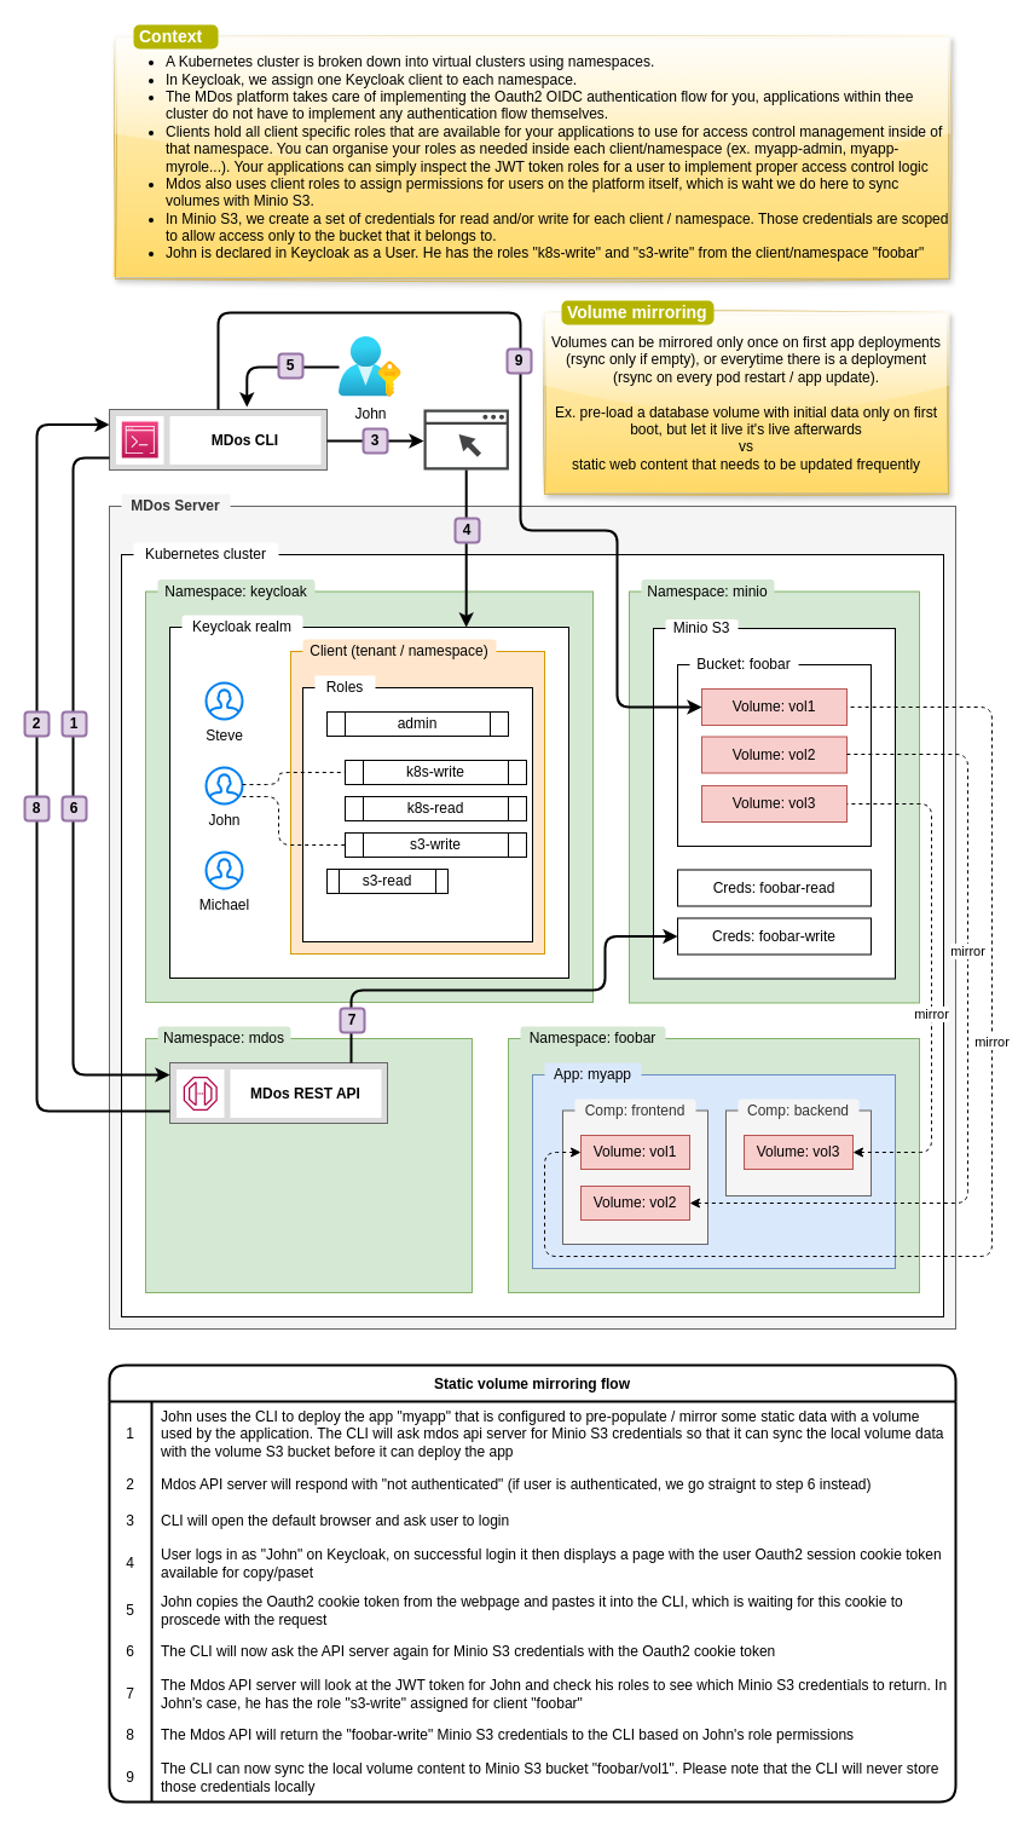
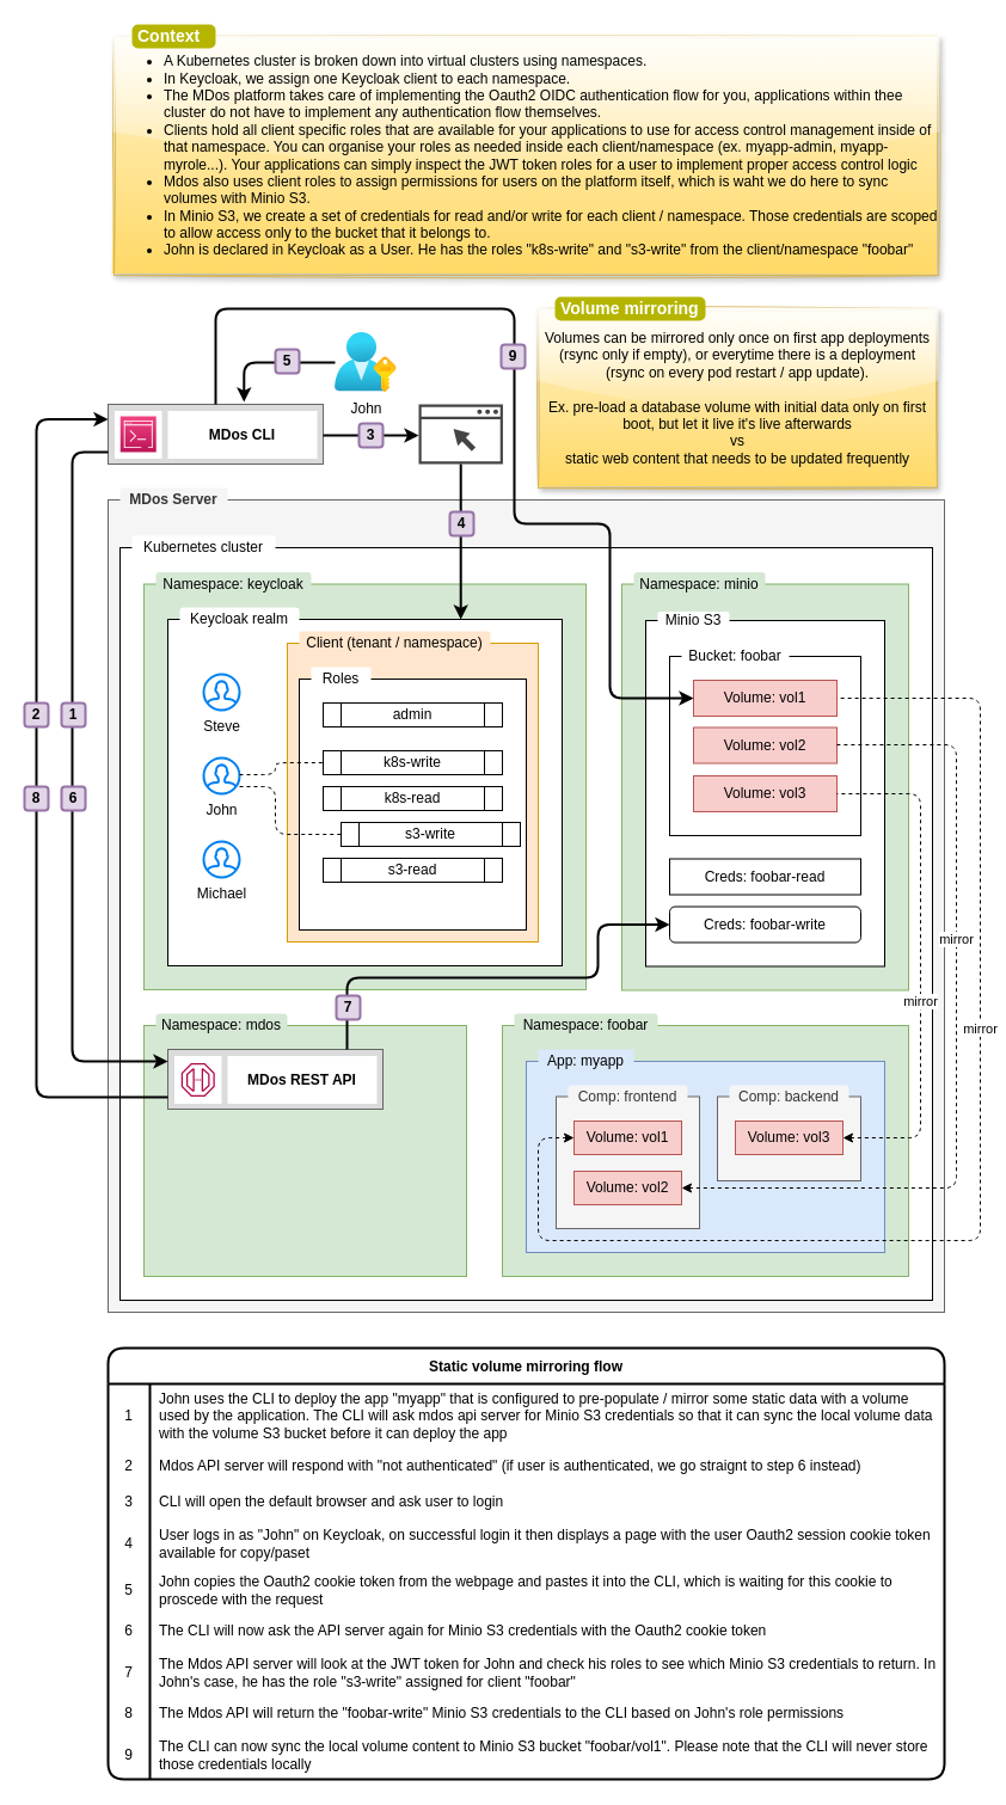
- <mxCell id="56" value="k8s-write" style="shape=process;whiteSpace=wrap;html=1;backgroundOutline=1;fillColor=default;" vertex="1" parent="1"><mxGeometry x="285" y="628" width="150" height="20" as="geometry" /></mxCell>
+ <mxCell id="56" value="k8s-write" style="shape=process;whiteSpace=wrap;html=1;backgroundOutline=1;fillColor=default;" vertex="1" parent="1"><mxGeometry x="270" y="628" width="150" height="20" as="geometry" /></mxCell>
- <mxCell id="54" value="k8s-read" style="shape=process;whiteSpace=wrap;html=1;backgroundOutline=1;fillColor=default;" parent="1" vertex="1"><mxGeometry x="285" y="658" width="150" height="20" as="geometry" /></mxCell>
+ <mxCell id="54" value="k8s-read" style="shape=process;whiteSpace=wrap;html=1;backgroundOutline=1;fillColor=default;" parent="1" vertex="1"><mxGeometry x="270" y="658" width="150" height="20" as="geometry" /></mxCell>
- <mxCell id="57" value="s3-read" style="shape=process;whiteSpace=wrap;html=1;backgroundOutline=1;fillColor=default;" vertex="1" parent="1"><mxGeometry x="270" y="718" width="100" height="20" as="geometry" /></mxCell>
+ <mxCell id="57" value="s3-read" style="shape=process;whiteSpace=wrap;html=1;backgroundOutline=1;fillColor=default;" vertex="1" parent="1"><mxGeometry x="270" y="718" width="150" height="20" as="geometry" /></mxCell>
- <mxCell id="41" value="&lt;font color=&quot;#000000&quot;&gt;Creds: foobar-write&lt;/font&gt;" style="rounded=0;whiteSpace=wrap;html=1;shadow=0;glass=0;sketch=0;fontColor=#FFFFFF;fillColor=default;" vertex="1" parent="1"><mxGeometry x="560" y="758.5" width="160" height="30" as="geometry" /></mxCell>
+ <mxCell id="41" value="&lt;font color=&quot;#000000&quot;&gt;Creds: foobar-write&lt;/font&gt;" style="whiteSpace=wrap;html=1;shadow=0;glass=0;sketch=0;fontColor=#FFFFFF;fillColor=default;rounded=1;" vertex="1" parent="1"><mxGeometry x="560" y="758.5" width="160" height="30" as="geometry" /></mxCell>
